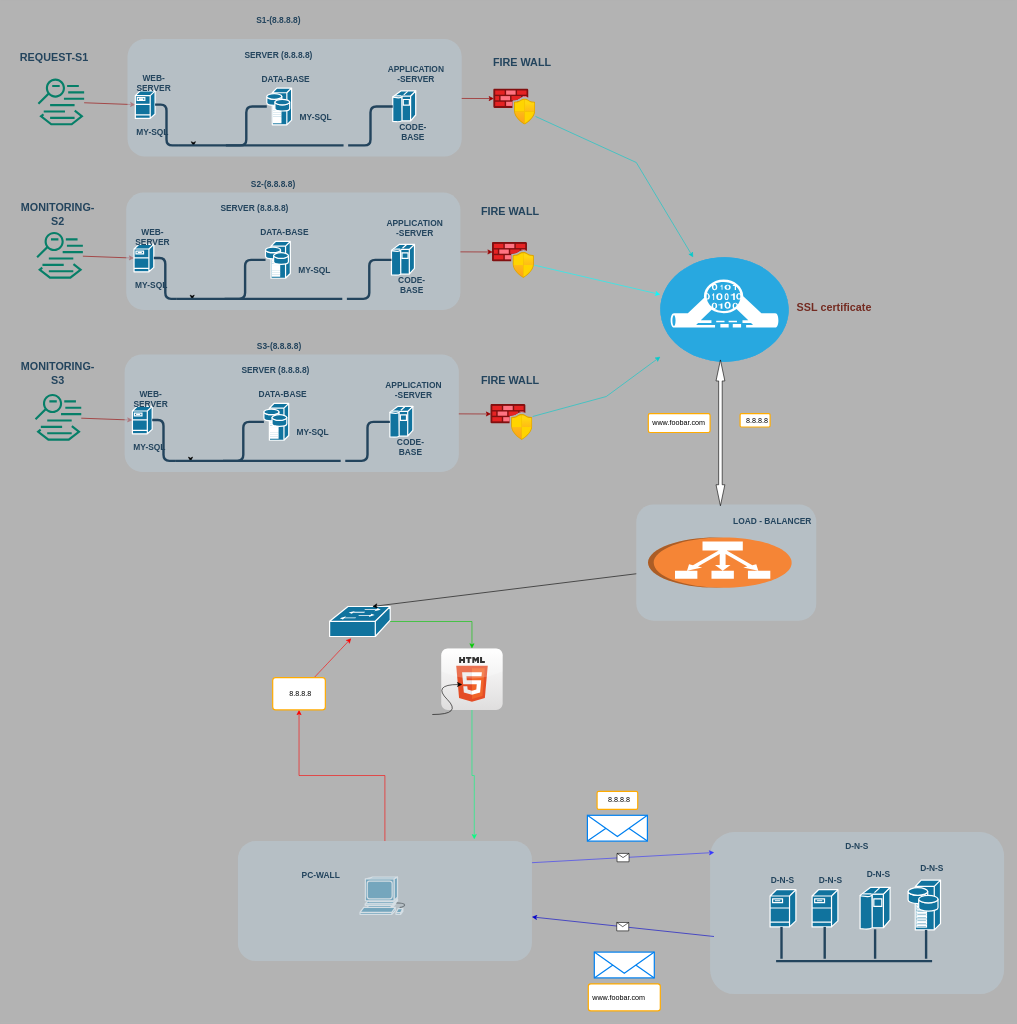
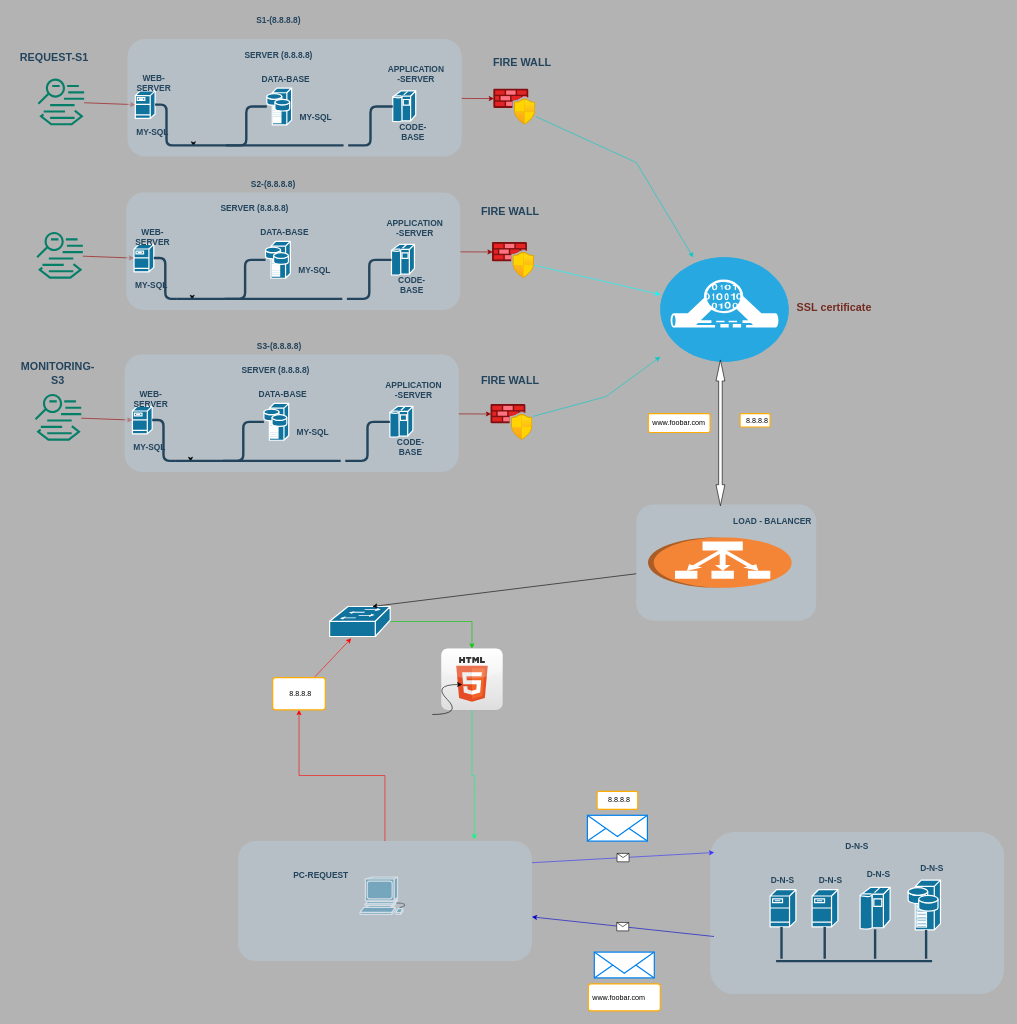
- <mxCell id="114" value="&lt;font color=&quot;#23445d&quot;&gt;&lt;span style=&quot;font-size: 18px;&quot;&gt;MONITORING-S2&lt;/span&gt;&lt;br&gt;&lt;/font&gt;" style="rounded=1;whiteSpace=wrap;html=1;strokeColor=none;fillColor=none;fontSize=14;fontColor=#742B21;align=center;fontStyle=1" vertex="1" parent="1"><mxGeometry x="26.19" y="334.77" width="140" height="43.84" as="geometry" /></mxCell>
- <mxCell id="18" value="&lt;font color=&quot;#23445d&quot;&gt;PC-WALL&lt;br&gt;&lt;/font&gt;" style="rounded=1;whiteSpace=wrap;html=1;strokeColor=none;fillColor=none;fontSize=14;fontColor=#742B21;align=center;fontStyle=1" parent="1" vertex="1"><mxGeometry x="422" y="1441" width="225" height="34" as="geometry" /></mxCell>
+ <mxCell id="18" value="&lt;font color=&quot;#23445d&quot;&gt;PC-REQUEST&lt;br&gt;&lt;/font&gt;" style="rounded=1;whiteSpace=wrap;html=1;strokeColor=none;fillColor=none;fontSize=14;fontColor=#742B21;align=center;fontStyle=1" parent="1" vertex="1"><mxGeometry x="422" y="1441" width="225" height="34" as="geometry" /></mxCell>
